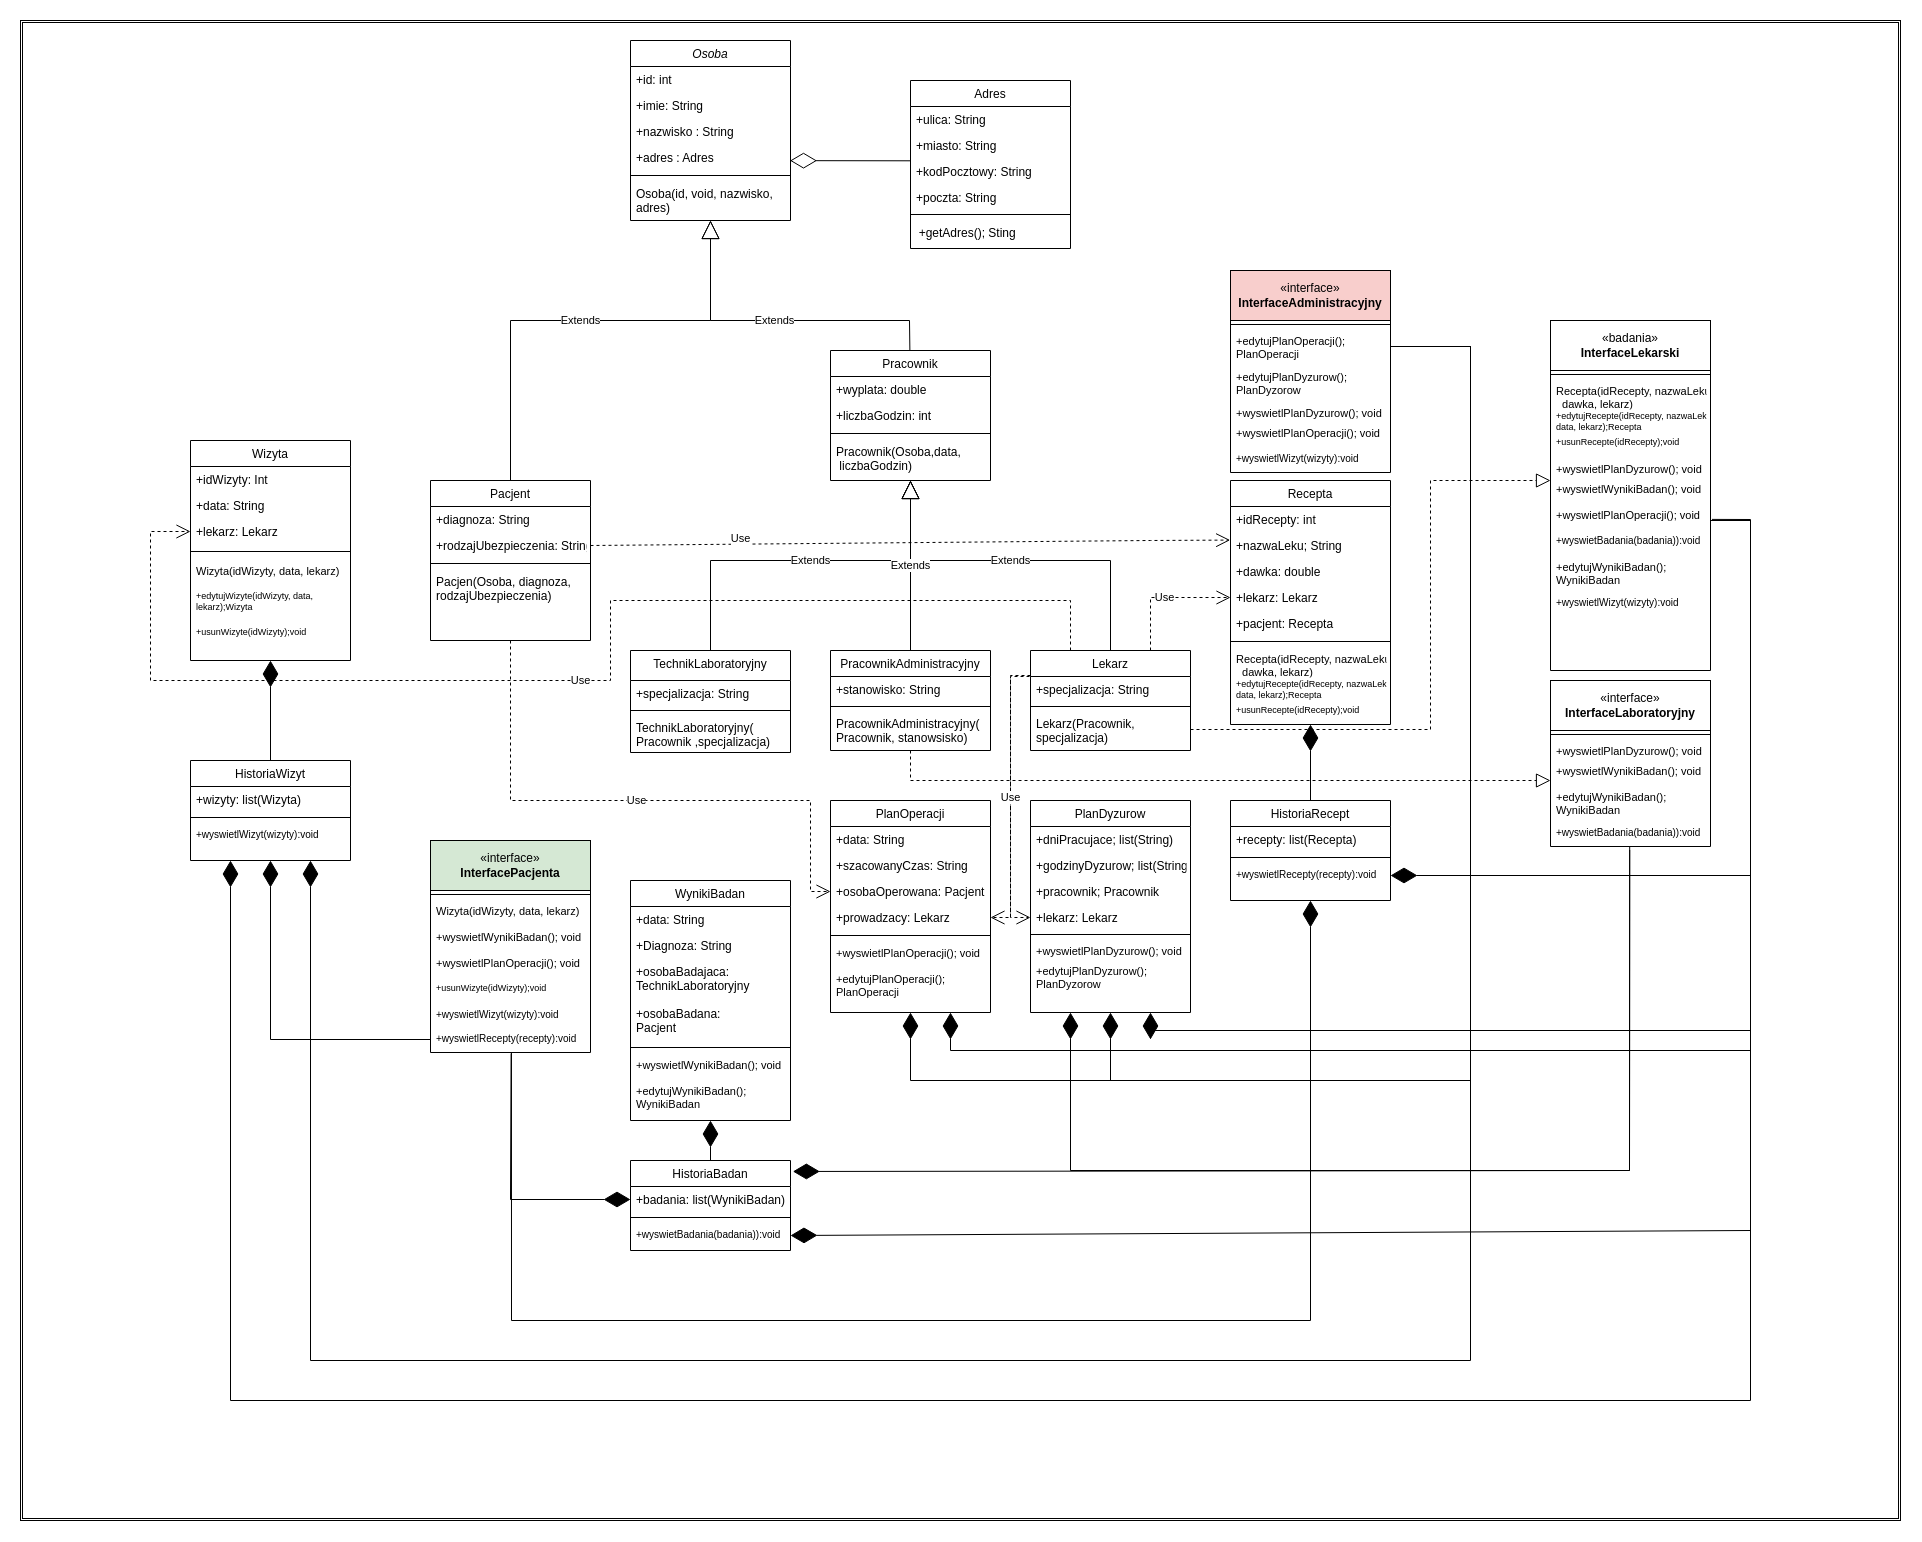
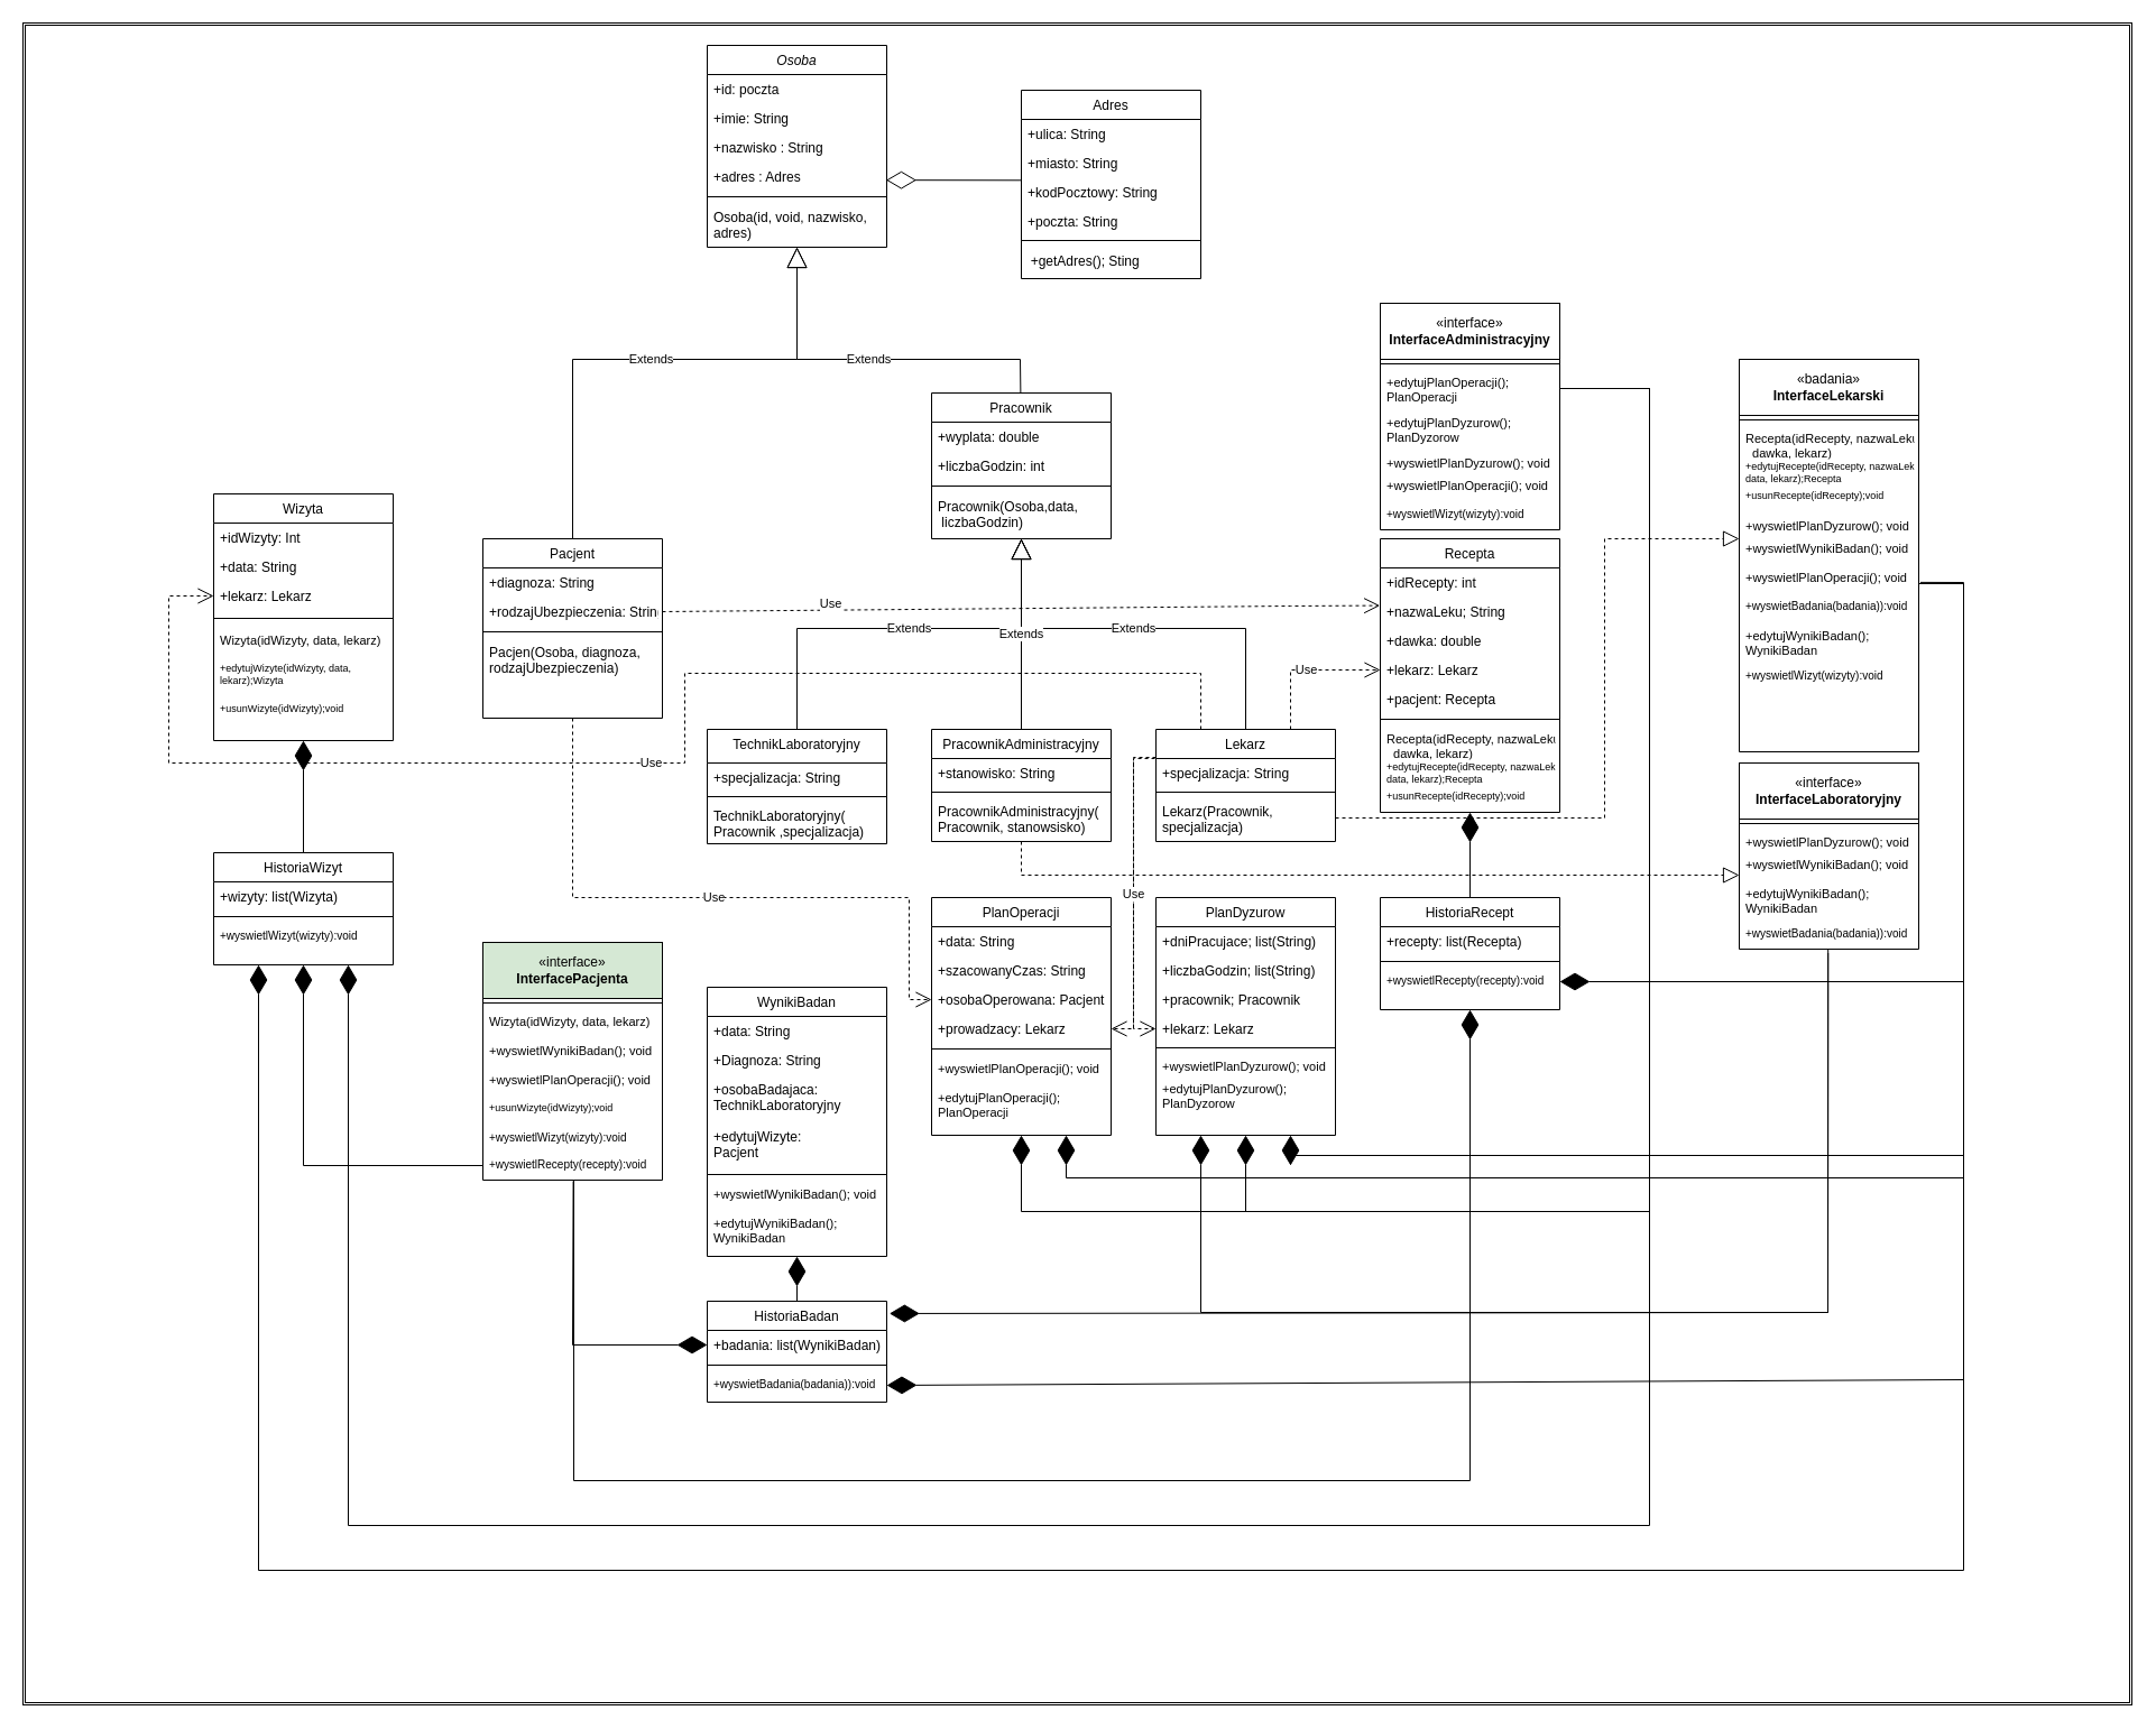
- <mxCell id="5" value="+id: int" style="text;align=left;verticalAlign=top;spacingLeft=4;spacingRight=4;overflow=hidden;rotatable=0;points=[[0,0.5],[1,0.5]];portConstraint=eastwest;" parent="4" vertex="1"><mxGeometry y="26" width="160" height="26" as="geometry" /></mxCell>
+ <mxCell id="5" value="+id: poczta" style="text;align=left;verticalAlign=top;spacingLeft=4;spacingRight=4;overflow=hidden;rotatable=0;points=[[0,0.5],[1,0.5]];portConstraint=eastwest;" parent="4" vertex="1"><mxGeometry y="26" width="160" height="26" as="geometry" /></mxCell>
- <mxCell id="105" value="«interface»&lt;br&gt;&lt;b&gt;InterfaceAdministracyjny&lt;/b&gt;" style="html=1;whiteSpace=wrap;fillColor=#f8cecc;" vertex="1" parent="104"><mxGeometry width="160" height="50" as="geometry" /></mxCell>
+ <mxCell id="105" value="«interface»&lt;br&gt;&lt;b&gt;InterfaceAdministracyjny&lt;/b&gt;" style="html=1;whiteSpace=wrap;" vertex="1" parent="104"><mxGeometry width="160" height="50" as="geometry" /></mxCell>
- <mxCell id="67" value="+godzinyDyzurow; list(String)" style="text;align=left;verticalAlign=top;spacingLeft=4;spacingRight=4;overflow=hidden;rotatable=0;points=[[0,0.5],[1,0.5]];portConstraint=eastwest;rounded=0;shadow=0;html=0;" parent="65" vertex="1"><mxGeometry y="52" width="160" height="26" as="geometry" /></mxCell>
+ <mxCell id="67" value="+liczbaGodzin; list(String)" style="text;align=left;verticalAlign=top;spacingLeft=4;spacingRight=4;overflow=hidden;rotatable=0;points=[[0,0.5],[1,0.5]];portConstraint=eastwest;rounded=0;shadow=0;html=0;" parent="65" vertex="1"><mxGeometry y="52" width="160" height="26" as="geometry" /></mxCell>
- <mxCell id="77" value="+osobaBadana: &#10;Pacjent" style="text;align=left;verticalAlign=top;spacingLeft=4;spacingRight=4;overflow=hidden;rotatable=0;points=[[0,0.5],[1,0.5]];portConstraint=eastwest;rounded=0;shadow=0;html=0;" vertex="1" parent="73"><mxGeometry y="120" width="160" height="42" as="geometry" /></mxCell>
+ <mxCell id="77" value="+edytujWizyte: &#10;Pacjent" style="text;align=left;verticalAlign=top;spacingLeft=4;spacingRight=4;overflow=hidden;rotatable=0;points=[[0,0.5],[1,0.5]];portConstraint=eastwest;rounded=0;shadow=0;html=0;" vertex="1" parent="73"><mxGeometry y="120" width="160" height="42" as="geometry" /></mxCell>
